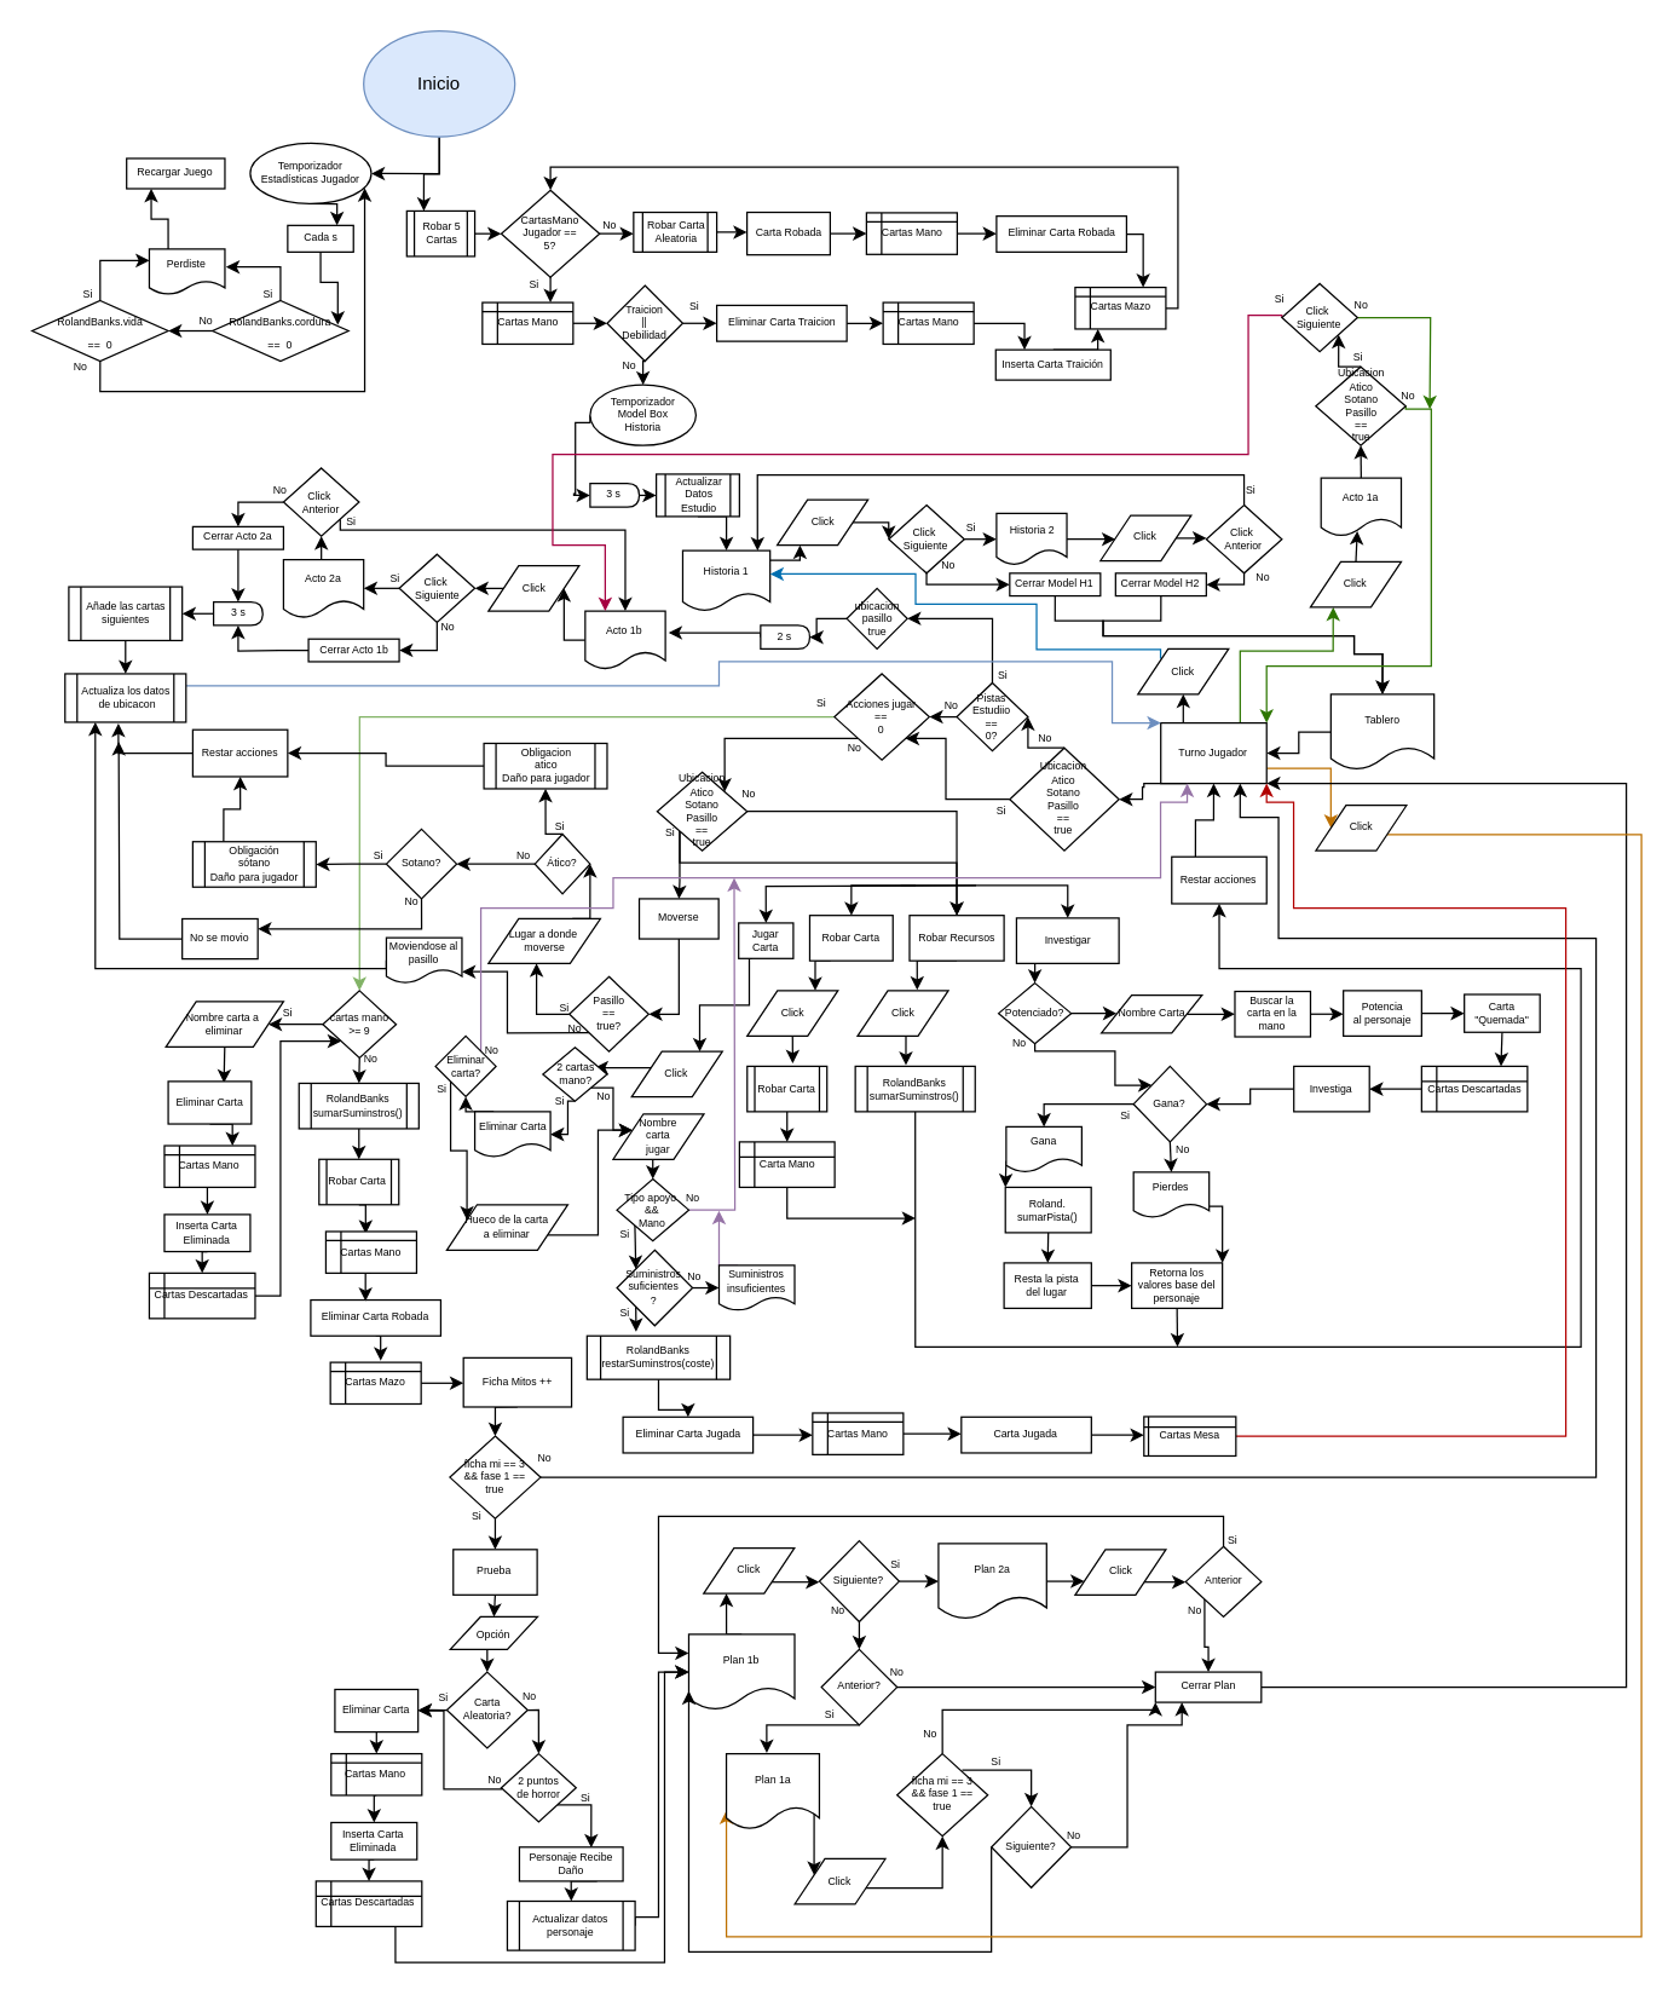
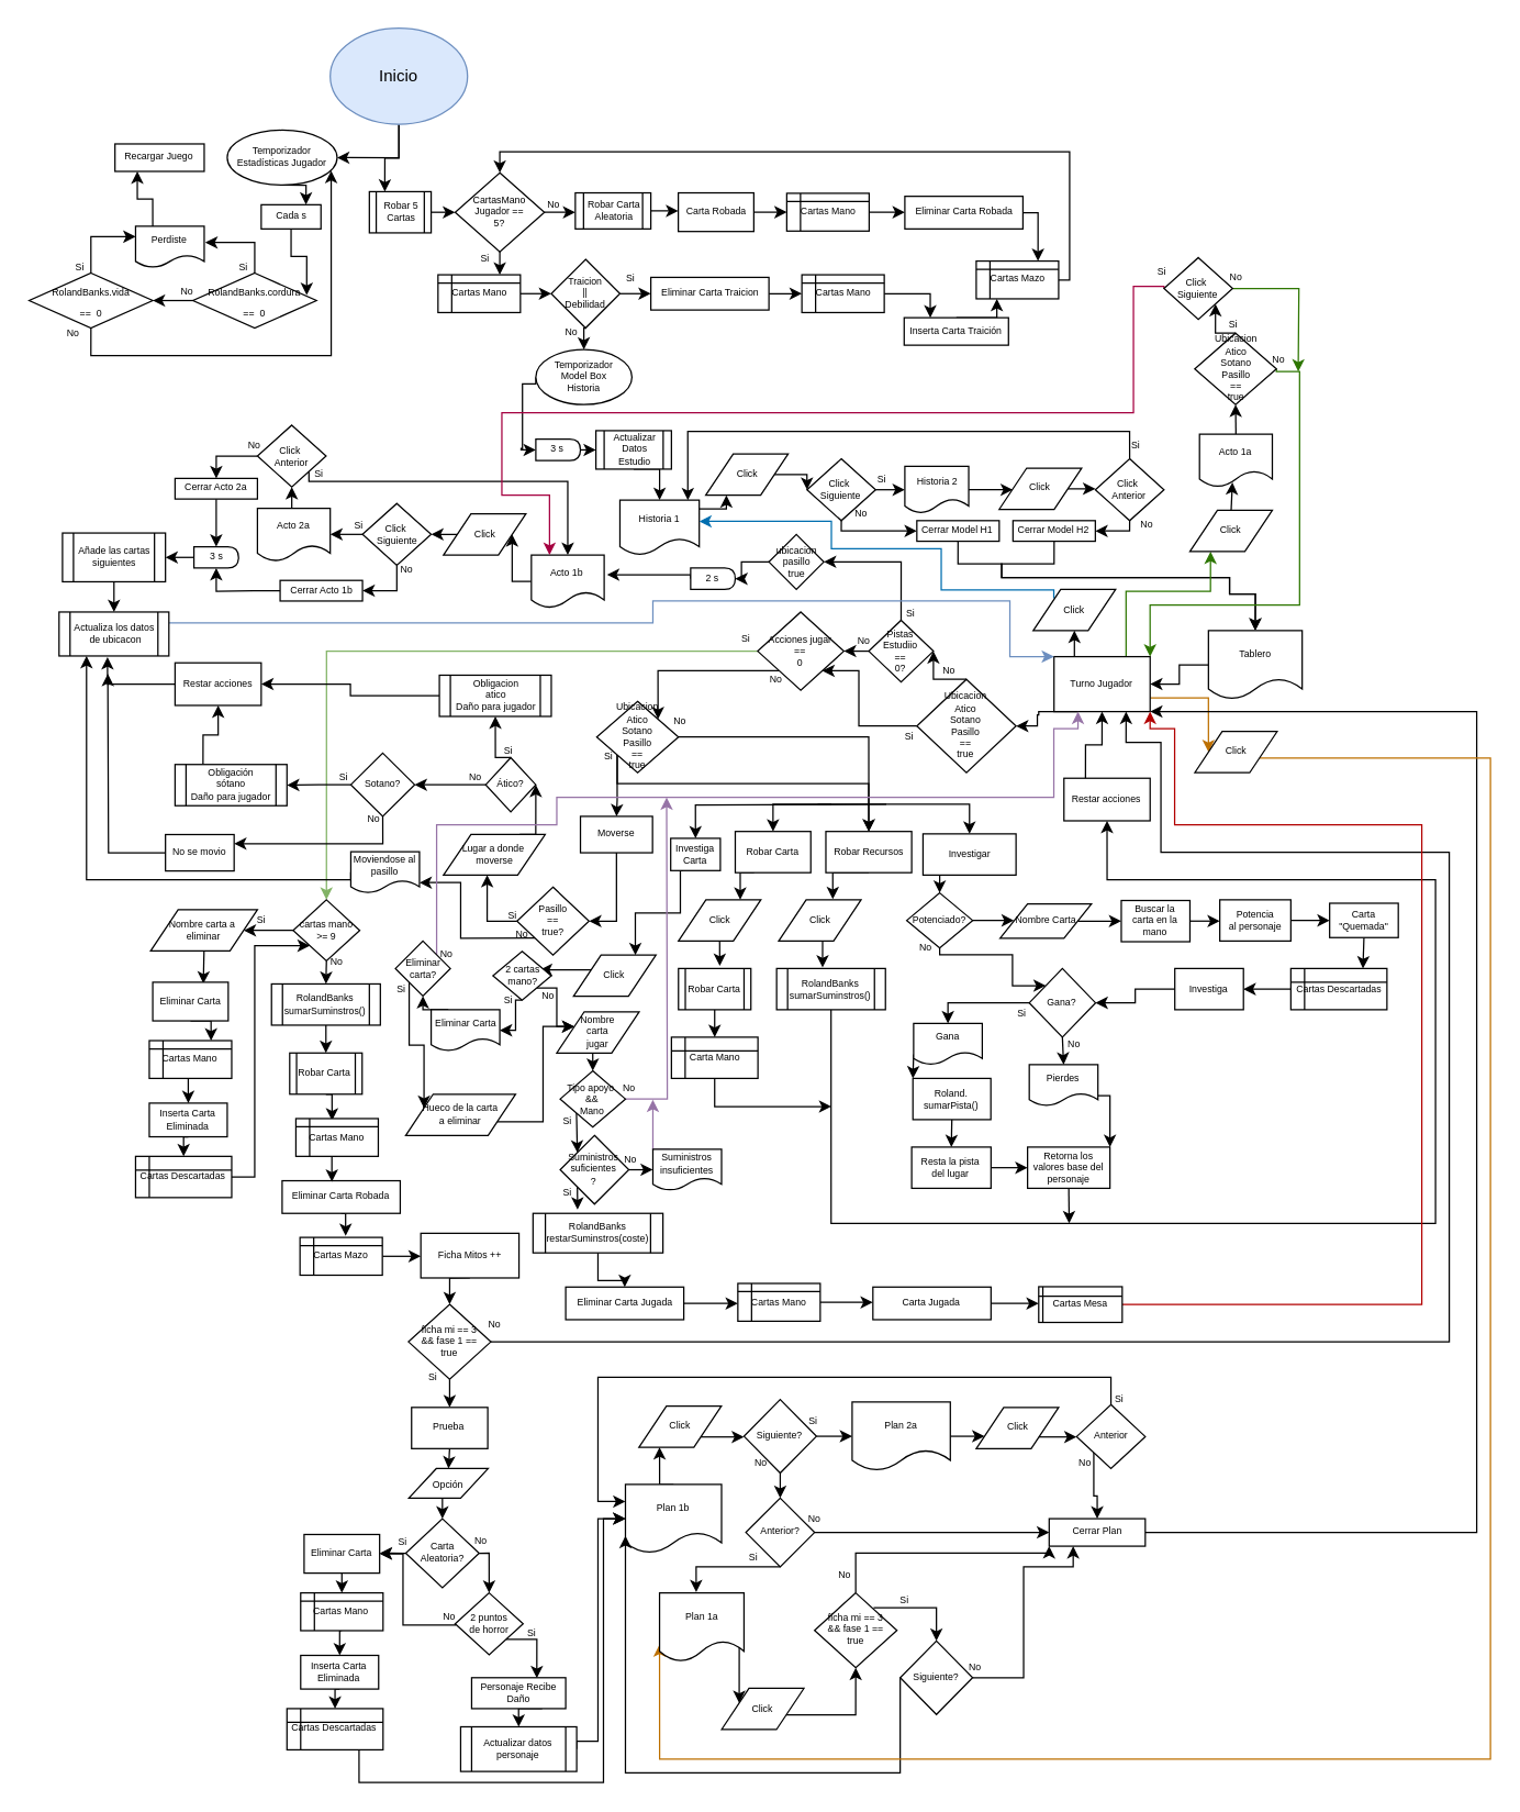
- <mxCell id="327" value="Jugar Carta" style="rounded=0;whiteSpace=wrap;html=1;fontSize=7;" vertex="1" parent="1"><mxGeometry x="487.97" y="609.75" width="36.15" height="23.5" as="geometry" /></mxCell>
+ <mxCell id="327" value="Investiga Carta" style="rounded=0;whiteSpace=wrap;html=1;fontSize=7;" vertex="1" parent="1"><mxGeometry x="487.97" y="609.75" width="36.15" height="23.5" as="geometry" /></mxCell>
